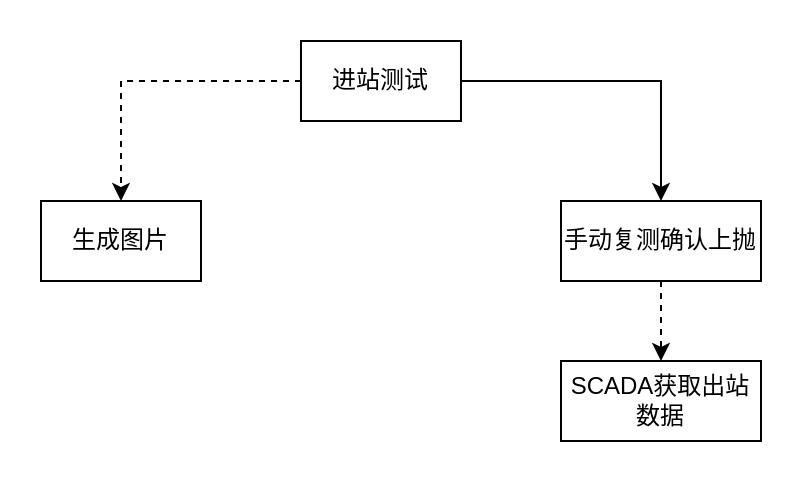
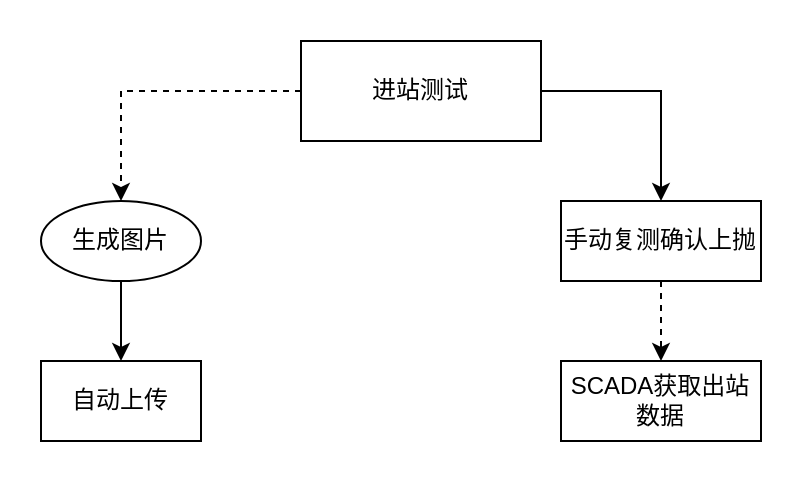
- <mxCell id="4" value="进站测试" style="rounded=0;whiteSpace=wrap;html=1;" vertex="1" parent="1"><mxGeometry x="150" y="20" width="80" height="40" as="geometry" /></mxCell>
+ <mxCell id="4" value="进站测试" style="rounded=0;whiteSpace=wrap;html=1;" vertex="1" parent="1"><mxGeometry x="150" y="20" width="120" height="50" as="geometry" /></mxCell>
- <mxCell id="6" value="生成图片" style="rounded=0;whiteSpace=wrap;html=1;" vertex="1" parent="1"><mxGeometry x="20" y="100" width="80" height="40" as="geometry" /></mxCell>
+ <mxCell id="6" value="生成图片" style="ellipse;whiteSpace=wrap;html=1;" vertex="1" parent="1"><mxGeometry x="20" y="100" width="80" height="40" as="geometry" /></mxCell>
+ <mxCell id="5" value="" style="edgeStyle=orthogonalEdgeStyle;rounded=0;orthogonalLoop=1;jettySize=auto;html=1;" edge="1" parent="1" source="6" target="9"><mxGeometry relative="1" as="geometry" /></mxCell>
+ <mxCell id="9" value="自动上传" style="rounded=0;whiteSpace=wrap;html=1;" vertex="1" parent="1"><mxGeometry x="20" y="180" width="80" height="40" as="geometry" /></mxCell>
